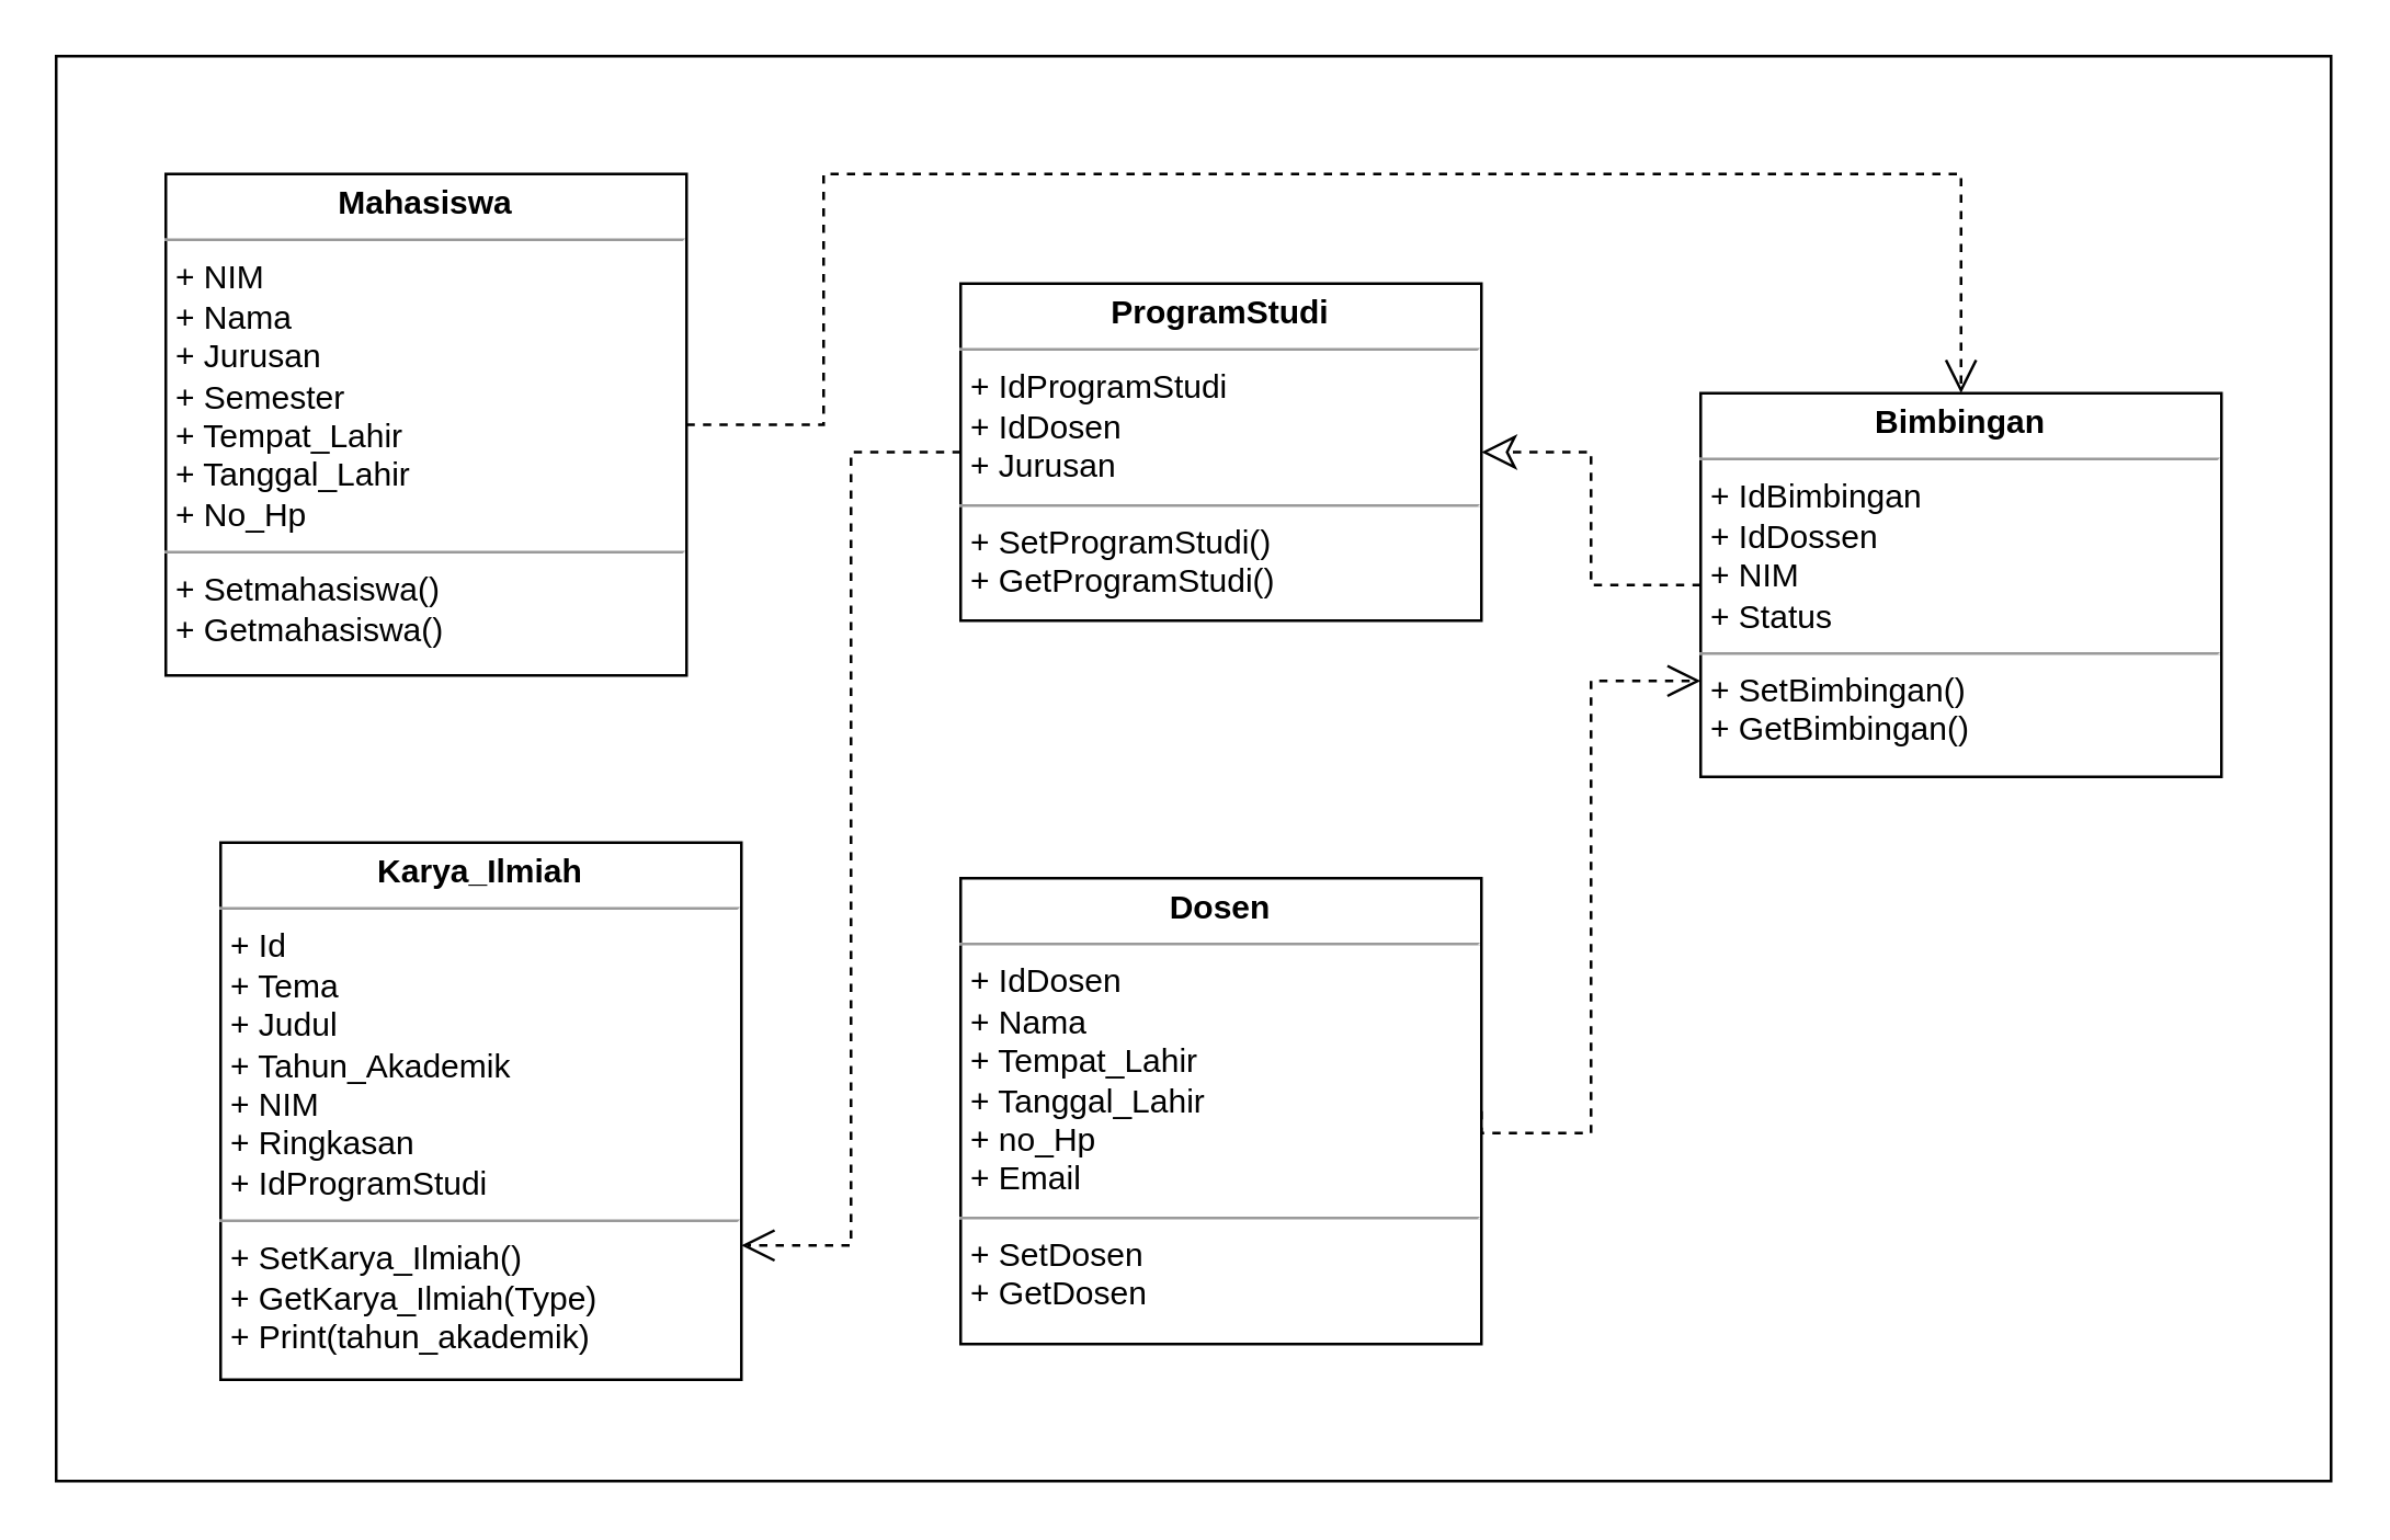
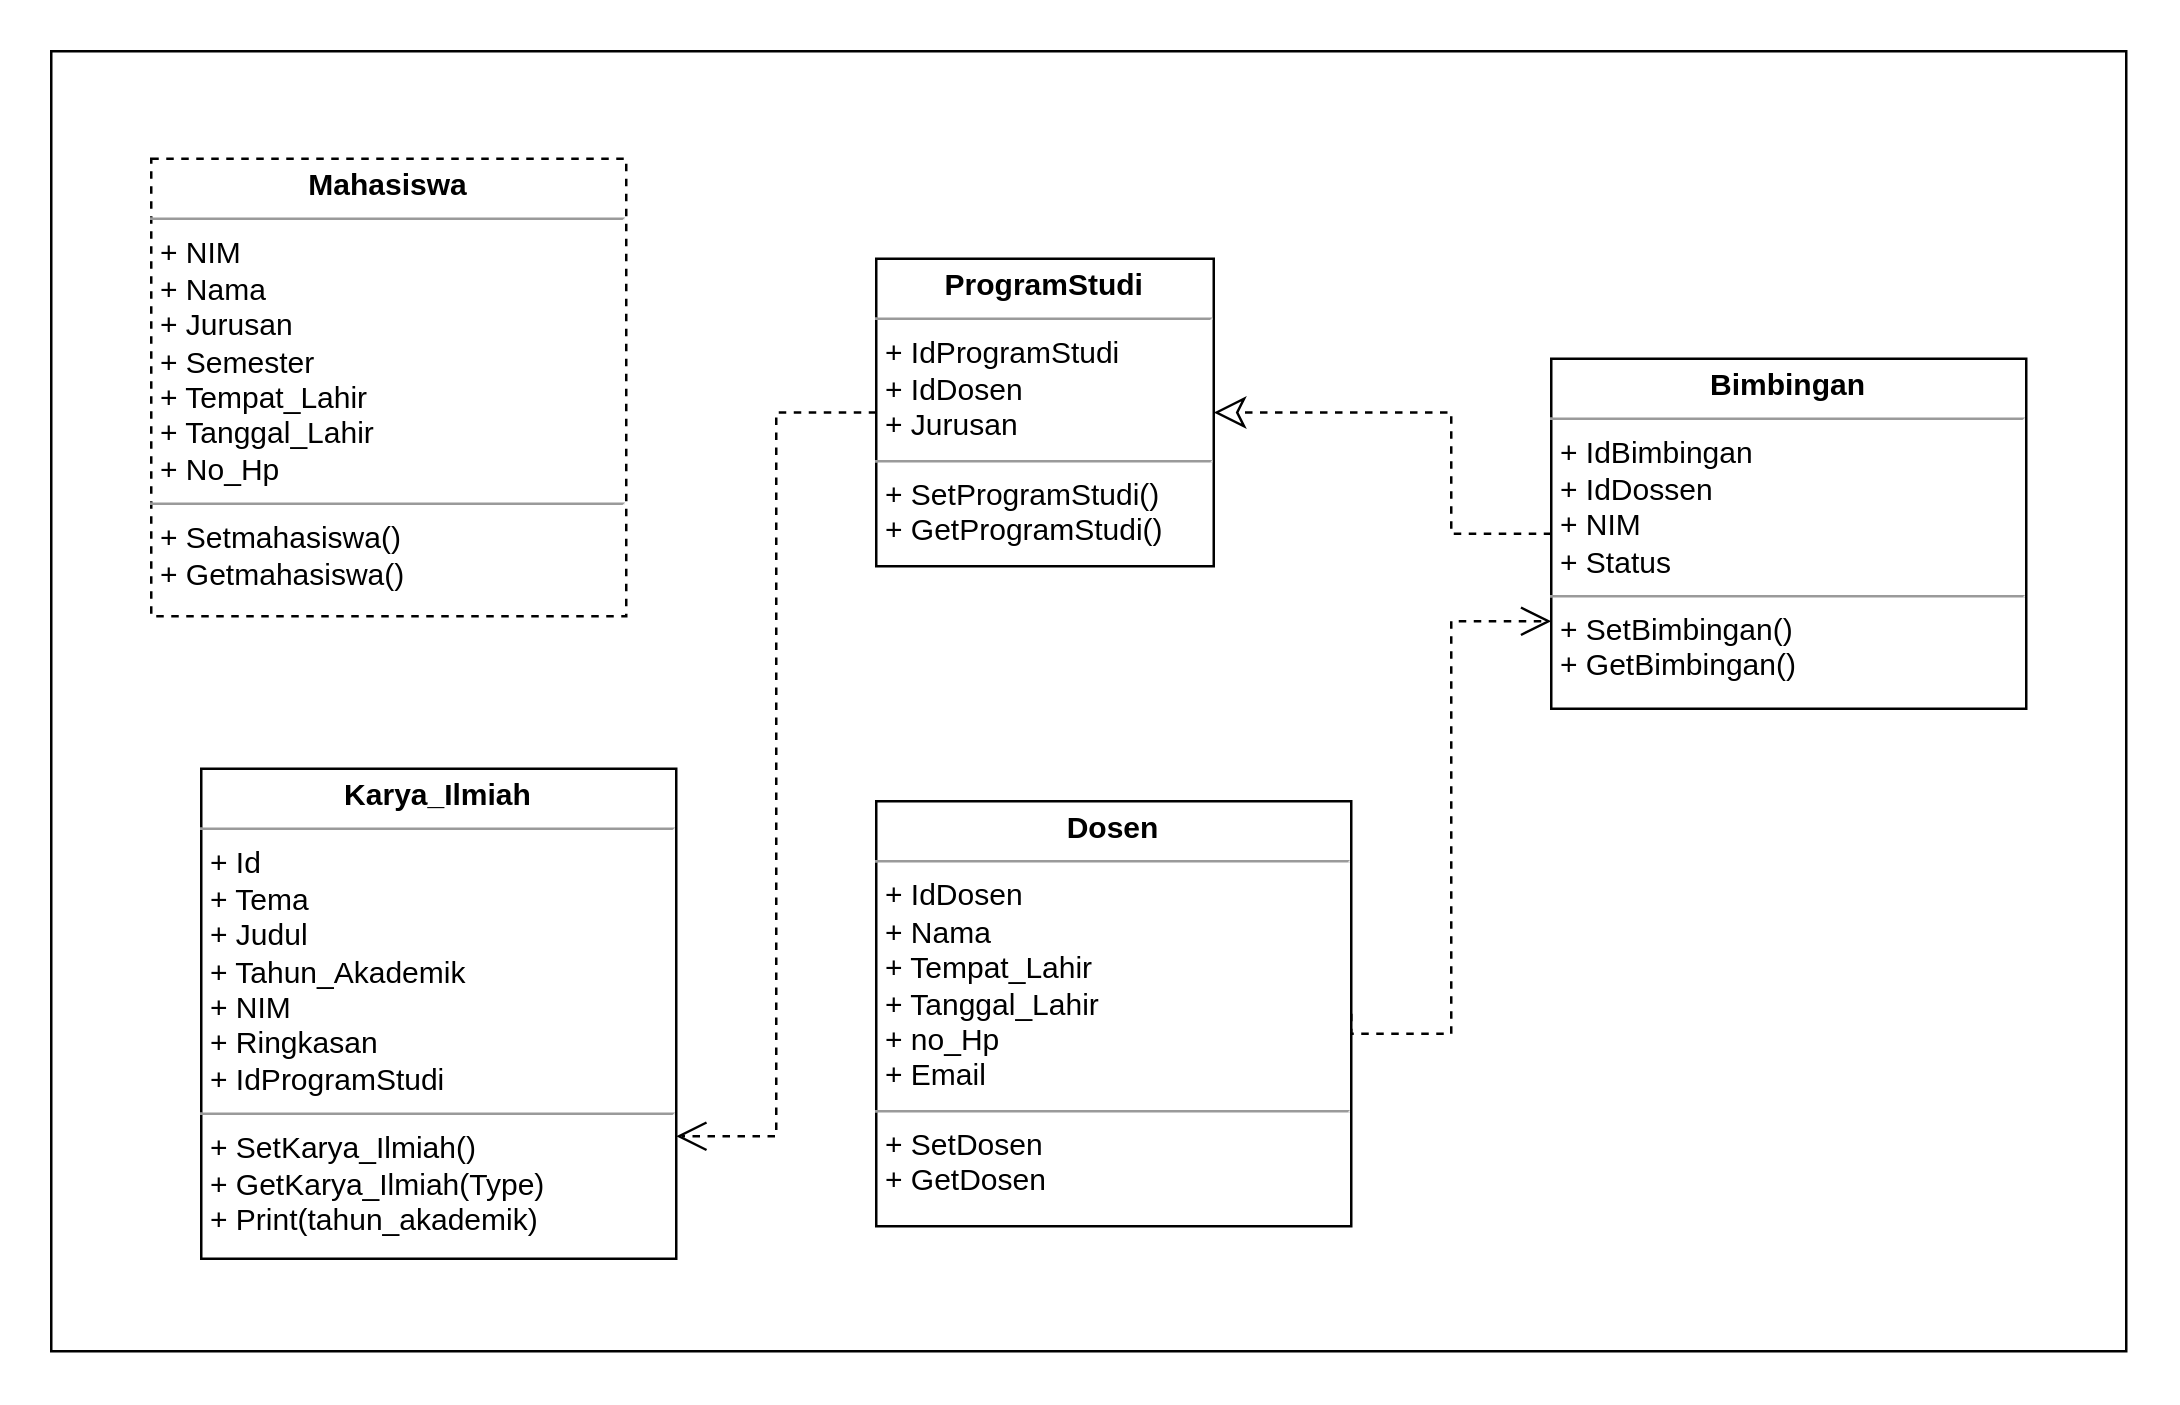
- <mxCell id="7" style="edgeStyle=orthogonalEdgeStyle;rounded=0;html=1;labelBackgroundColor=none;startFill=0;endArrow=open;endFill=0;endSize=10;fontFamily=Verdana;fontSize=10;dashed=1;exitX=1;exitY=0.5;exitDx=0;exitDy=0;entryX=0.5;entryY=0;entryDx=0;entryDy=0;" parent="1" source="8" target="9" edge="1"><mxGeometry relative="1" as="geometry"><mxPoint x="335" y="314" as="sourcePoint" /><mxPoint x="780" y="124" as="targetPoint" /><Array as="points"><mxPoint x="300" y="155" /><mxPoint x="300" y="63" /><mxPoint x="715" y="63" /></Array></mxGeometry></mxCell>
- <mxCell id="8" value="&lt;p style=&quot;margin: 0px ; margin-top: 4px ; text-align: center&quot;&gt;&lt;b&gt;Mahasiswa&lt;/b&gt;&lt;/p&gt;&lt;hr size=&quot;1&quot;&gt;&lt;p style=&quot;margin: 0px ; margin-left: 4px&quot;&gt;+ NIM&lt;/p&gt;&lt;p style=&quot;margin: 0px ; margin-left: 4px&quot;&gt;+ Nama&lt;/p&gt;&lt;p style=&quot;margin: 0px ; margin-left: 4px&quot;&gt;+ Jurusan&amp;nbsp;&lt;/p&gt;&lt;p style=&quot;margin: 0px ; margin-left: 4px&quot;&gt;+ Semester&lt;/p&gt;&lt;p style=&quot;margin: 0px ; margin-left: 4px&quot;&gt;+ Tempat_Lahir&amp;nbsp;&lt;/p&gt;&lt;p style=&quot;margin: 0px ; margin-left: 4px&quot;&gt;+ Tanggal_Lahir&lt;/p&gt;&lt;p style=&quot;margin: 0px ; margin-left: 4px&quot;&gt;+ No_Hp&lt;/p&gt;&lt;hr size=&quot;1&quot;&gt;&lt;p style=&quot;margin: 0px ; margin-left: 4px&quot;&gt;+ Setmahasiswa()&lt;br&gt;+ Getmahasiswa()&lt;/p&gt;" style="verticalAlign=top;align=left;overflow=fill;fontSize=12;fontFamily=Helvetica;html=1;rounded=0;shadow=0;comic=0;labelBackgroundColor=none;strokeWidth=1" parent="1" vertex="1"><mxGeometry x="60" y="63" width="190" height="183" as="geometry" /></mxCell>
+ <mxCell id="8" value="&lt;p style=&quot;margin: 0px ; margin-top: 4px ; text-align: center&quot;&gt;&lt;b&gt;Mahasiswa&lt;/b&gt;&lt;/p&gt;&lt;hr size=&quot;1&quot;&gt;&lt;p style=&quot;margin: 0px ; margin-left: 4px&quot;&gt;+ NIM&lt;/p&gt;&lt;p style=&quot;margin: 0px ; margin-left: 4px&quot;&gt;+ Nama&lt;/p&gt;&lt;p style=&quot;margin: 0px ; margin-left: 4px&quot;&gt;+ Jurusan&amp;nbsp;&lt;/p&gt;&lt;p style=&quot;margin: 0px ; margin-left: 4px&quot;&gt;+ Semester&lt;/p&gt;&lt;p style=&quot;margin: 0px ; margin-left: 4px&quot;&gt;+ Tempat_Lahir&amp;nbsp;&lt;/p&gt;&lt;p style=&quot;margin: 0px ; margin-left: 4px&quot;&gt;+ Tanggal_Lahir&lt;/p&gt;&lt;p style=&quot;margin: 0px ; margin-left: 4px&quot;&gt;+ No_Hp&lt;/p&gt;&lt;hr size=&quot;1&quot;&gt;&lt;p style=&quot;margin: 0px ; margin-left: 4px&quot;&gt;+ Setmahasiswa()&lt;br&gt;+ Getmahasiswa()&lt;/p&gt;" style="verticalAlign=top;align=left;overflow=fill;fontSize=12;fontFamily=Helvetica;html=1;rounded=0;shadow=0;comic=0;labelBackgroundColor=none;strokeWidth=1;dashed=1;" parent="1" vertex="1"><mxGeometry x="60" y="63" width="190" height="183" as="geometry" /></mxCell>
- <mxCell id="6" value="&lt;p style=&quot;margin: 0px ; margin-top: 4px ; text-align: center&quot;&gt;&lt;b&gt;ProgramStudi&lt;/b&gt;&lt;/p&gt;&lt;hr size=&quot;1&quot;&gt;&lt;p style=&quot;margin: 0px ; margin-left: 4px&quot;&gt;+ IdProgramStudi&lt;/p&gt;&lt;p style=&quot;margin: 0px ; margin-left: 4px&quot;&gt;+ IdDosen&lt;br&gt;+ Jurusan&lt;/p&gt;&lt;hr size=&quot;1&quot;&gt;&lt;p style=&quot;margin: 0px ; margin-left: 4px&quot;&gt;+ SetProgramStudi()&lt;br&gt;+ GetProgramStudi()&lt;/p&gt;" style="verticalAlign=top;align=left;overflow=fill;fontSize=12;fontFamily=Helvetica;html=1;rounded=0;shadow=0;comic=0;labelBackgroundColor=none;strokeWidth=1" parent="1" vertex="1"><mxGeometry x="350" y="103" width="190" height="123" as="geometry" /></mxCell>
+ <mxCell id="6" value="&lt;p style=&quot;margin: 0px ; margin-top: 4px ; text-align: center&quot;&gt;&lt;b&gt;ProgramStudi&lt;/b&gt;&lt;/p&gt;&lt;hr size=&quot;1&quot;&gt;&lt;p style=&quot;margin: 0px ; margin-left: 4px&quot;&gt;+ IdProgramStudi&lt;/p&gt;&lt;p style=&quot;margin: 0px ; margin-left: 4px&quot;&gt;+ IdDosen&lt;br&gt;+ Jurusan&lt;/p&gt;&lt;hr size=&quot;1&quot;&gt;&lt;p style=&quot;margin: 0px ; margin-left: 4px&quot;&gt;+ SetProgramStudi()&lt;br&gt;+ GetProgramStudi()&lt;/p&gt;" style="verticalAlign=top;align=left;overflow=fill;fontSize=12;fontFamily=Helvetica;html=1;rounded=0;shadow=0;comic=0;labelBackgroundColor=none;strokeWidth=1" parent="1" vertex="1"><mxGeometry x="350" y="103" width="135" height="123" as="geometry" /></mxCell>
